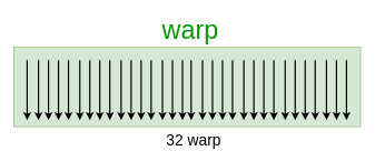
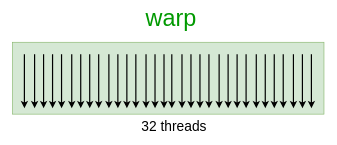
- <mxCell id="36" value="warp" style="text;html=1;strokeColor=none;fillColor=none;align=center;verticalAlign=middle;whiteSpace=wrap;rounded=0;fontSize=39;fontColor=#009900;" vertex="1" parent="1"><mxGeometry x="200" y="35" width="170" height="20" as="geometry" /></mxCell>
+ <mxCell id="36" value="warp" style="text;html=1;strokeColor=none;fillColor=none;align=center;verticalAlign=middle;whiteSpace=wrap;rounded=0;fontSize=39;fontColor=#009900;" vertex="1" parent="1"><mxGeometry x="200" y="20" width="170" height="20" as="geometry" /></mxCell>
- <mxCell id="35" value="32 warp" style="text;html=1;strokeColor=none;fillColor=none;align=center;verticalAlign=middle;whiteSpace=wrap;rounded=0;fontSize=23;" vertex="1" parent="1"><mxGeometry x="200" y="200" width="180" height="20" as="geometry" /></mxCell>
+ <mxCell id="35" value="32 threads" style="text;html=1;strokeColor=none;fillColor=none;align=center;verticalAlign=middle;whiteSpace=wrap;rounded=0;fontSize=23;" vertex="1" parent="1"><mxGeometry x="200" y="200" width="180" height="20" as="geometry" /></mxCell>
